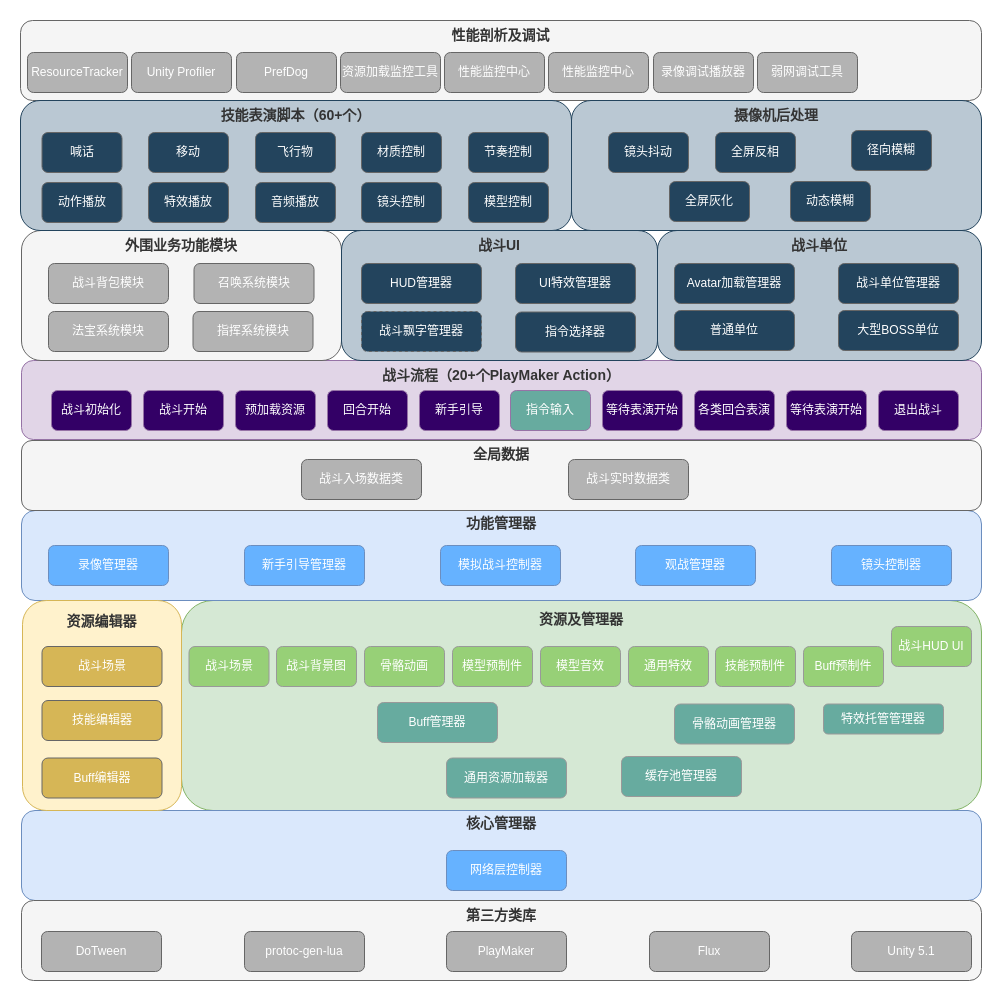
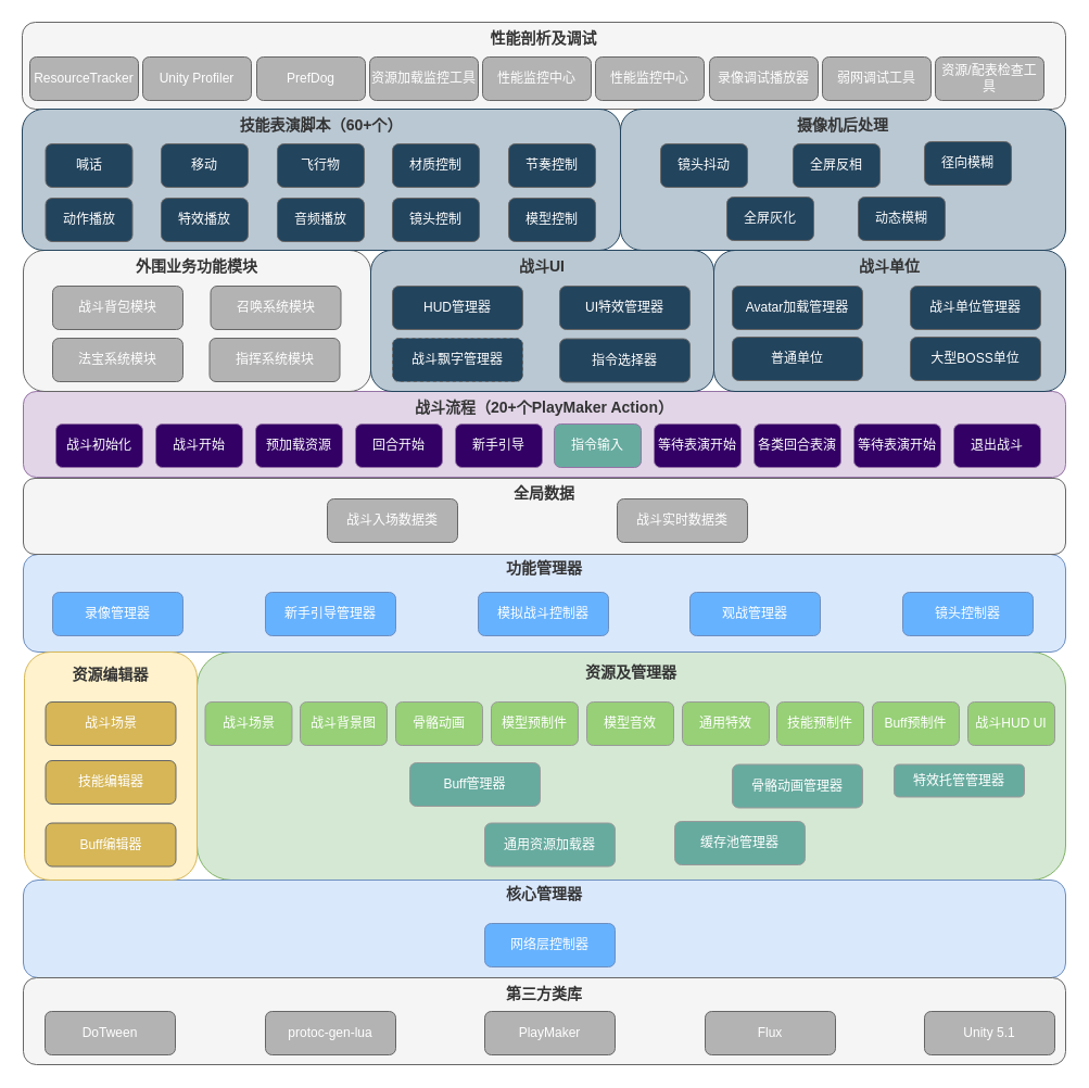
+ <mxCell id="72" value="&lt;span style=&quot;color: rgb(255 , 255 , 255)&quot;&gt;资源/配表检查工具&lt;/span&gt;" style="rounded=1;whiteSpace=wrap;html=1;fillColor=#B3B3B3;strokeColor=#666666;fontColor=#333333;" vertex="1" parent="1"><mxGeometry x="861" y="52" width="100" height="40" as="geometry" /></mxCell>
- <mxCell id="86" value="&lt;span style=&quot;color: rgb(255 , 255 , 255)&quot;&gt;全屏反相&lt;/span&gt;" style="rounded=1;whiteSpace=wrap;html=1;fillColor=#23445D;strokeColor=#666666;" vertex="1" parent="1"><mxGeometry x="715" y="132" width="80" height="40" as="geometry" /></mxCell>
+ <mxCell id="86" value="&lt;span style=&quot;color: rgb(255 , 255 , 255)&quot;&gt;全屏反相&lt;/span&gt;" style="rounded=1;whiteSpace=wrap;html=1;fillColor=#23445D;strokeColor=#666666;" vertex="1" parent="1"><mxGeometry x="730" y="132" width="80" height="40" as="geometry" /></mxCell>
- <mxCell id="20" value="&lt;font color=&quot;#ffffff&quot;&gt;战斗HUD UI&lt;br&gt;&lt;/font&gt;" style="rounded=1;whiteSpace=wrap;html=1;fillColor=#97D077;strokeColor=#999999;" parent="1" vertex="1"><mxGeometry x="891" y="626" width="80" height="40" as="geometry" /></mxCell>
+ <mxCell id="20" value="&lt;font color=&quot;#ffffff&quot;&gt;战斗HUD UI&lt;br&gt;&lt;/font&gt;" style="rounded=1;whiteSpace=wrap;html=1;fillColor=#97D077;strokeColor=#999999;" parent="1" vertex="1"><mxGeometry x="891" y="646" width="80" height="40" as="geometry" /></mxCell>
